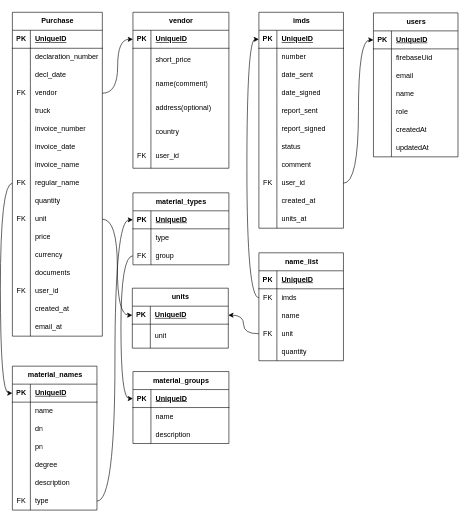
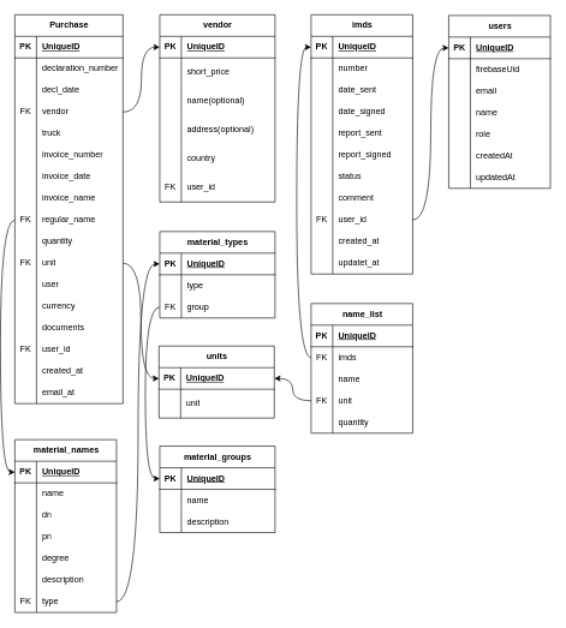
- <mxCell id="63" value="name(comment)" style="shape=partialRectangle;connectable=0;fillColor=none;top=0;left=0;bottom=0;right=0;align=left;spacingLeft=6;overflow=hidden;whiteSpace=wrap;html=1;" parent="61" vertex="1"><mxGeometry x="30" width="130" height="40" as="geometry"><mxRectangle width="130" height="40" as="alternateBounds" /></mxGeometry></mxCell>
+ <mxCell id="63" value="name(optional)" style="shape=partialRectangle;connectable=0;fillColor=none;top=0;left=0;bottom=0;right=0;align=left;spacingLeft=6;overflow=hidden;whiteSpace=wrap;html=1;" parent="61" vertex="1"><mxGeometry x="30" width="130" height="40" as="geometry"><mxRectangle width="130" height="40" as="alternateBounds" /></mxGeometry></mxCell>
- <mxCell id="107" value="units_at" style="shape=partialRectangle;connectable=0;fillColor=none;top=0;left=0;bottom=0;right=0;align=left;spacingLeft=6;overflow=hidden;whiteSpace=wrap;html=1;" parent="105" vertex="1"><mxGeometry x="30" width="111" height="30" as="geometry"><mxRectangle width="111" height="30" as="alternateBounds" /></mxGeometry></mxCell>
+ <mxCell id="107" value="updatet_at" style="shape=partialRectangle;connectable=0;fillColor=none;top=0;left=0;bottom=0;right=0;align=left;spacingLeft=6;overflow=hidden;whiteSpace=wrap;html=1;" parent="105" vertex="1"><mxGeometry x="30" width="111" height="30" as="geometry"><mxRectangle width="111" height="30" as="alternateBounds" /></mxGeometry></mxCell>
- <mxCell id="38" value="price" style="shape=partialRectangle;connectable=0;fillColor=none;top=0;left=0;bottom=0;right=0;align=left;spacingLeft=6;overflow=hidden;whiteSpace=wrap;html=1;" parent="36" vertex="1"><mxGeometry x="30" width="120" height="30" as="geometry"><mxRectangle width="120" height="30" as="alternateBounds" /></mxGeometry></mxCell>
+ <mxCell id="38" value="user" style="shape=partialRectangle;connectable=0;fillColor=none;top=0;left=0;bottom=0;right=0;align=left;spacingLeft=6;overflow=hidden;whiteSpace=wrap;html=1;" parent="36" vertex="1"><mxGeometry x="30" width="120" height="30" as="geometry"><mxRectangle width="120" height="30" as="alternateBounds" /></mxGeometry></mxCell>
